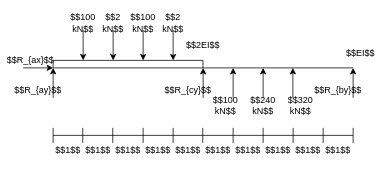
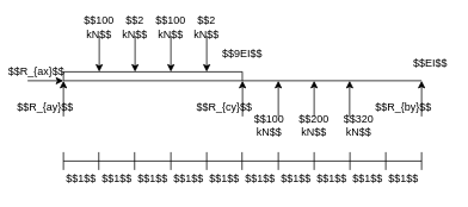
- <mxCell id="51" value="$$2EI$$" style="text;html=1;strokeColor=none;fillColor=none;align=center;verticalAlign=middle;whiteSpace=wrap;rounded=0;" parent="1" vertex="1"><mxGeometry x="250" y="50" width="40" height="20" as="geometry" /></mxCell>
+ <mxCell id="51" value="$$9EI$$" style="text;html=1;strokeColor=none;fillColor=none;align=center;verticalAlign=middle;whiteSpace=wrap;rounded=0;" parent="1" vertex="1"><mxGeometry x="250" y="50" width="40" height="20" as="geometry" /></mxCell>
- <mxCell id="49" value="&lt;div&gt;$$240 kN$$&lt;/div&gt;" style="text;html=1;strokeColor=none;fillColor=none;align=center;verticalAlign=middle;whiteSpace=wrap;rounded=0;" parent="1" vertex="1"><mxGeometry x="330" y="130" width="40" height="20" as="geometry" /></mxCell>
+ <mxCell id="49" value="&lt;div&gt;$$200 kN$$&lt;/div&gt;" style="text;html=1;strokeColor=none;fillColor=none;align=center;verticalAlign=middle;whiteSpace=wrap;rounded=0;" parent="1" vertex="1"><mxGeometry x="330" y="130" width="40" height="20" as="geometry" /></mxCell>
